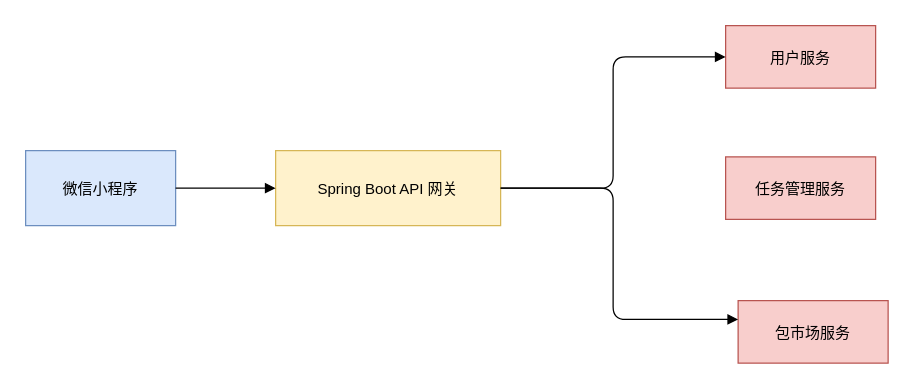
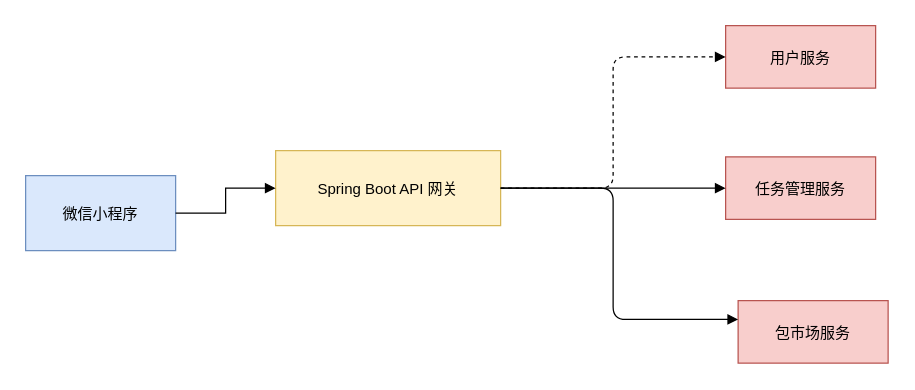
- <mxCell id="8" value="" style="edgeStyle=orthogonalEdgeStyle;endArrow=block;" parent="1" source="3" target="5" edge="1"><mxGeometry relative="1" as="geometry"><Array as="points"><mxPoint x="490" y="150" /><mxPoint x="490" y="45" /></Array></mxGeometry></mxCell>
+ <mxCell id="8" value="" style="edgeStyle=orthogonalEdgeStyle;endArrow=block;dashed=1;" parent="1" source="3" target="5" edge="1"><mxGeometry relative="1" as="geometry"><Array as="points"><mxPoint x="490" y="150" /><mxPoint x="490" y="45" /></Array></mxGeometry></mxCell>
- <mxCell id="2" value="微信小程序" style="shape=rectangle;fillColor=#dae8fc;strokeColor=#6c8ebf;" parent="1" vertex="1"><mxGeometry x="20" y="120" width="120" height="60" as="geometry" /></mxCell>
+ <mxCell id="2" value="微信小程序" style="shape=rectangle;fillColor=#dae8fc;strokeColor=#6c8ebf;" parent="1" vertex="1"><mxGeometry x="20" y="140" width="120" height="60" as="geometry" /></mxCell>
+ <mxCell id="9" value="" style="edgeStyle=orthogonalEdgeStyle;endArrow=block;" parent="1" source="3" target="6" edge="1"><mxGeometry relative="1" as="geometry" /></mxCell>
